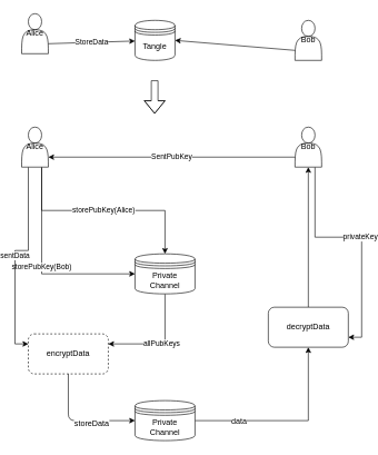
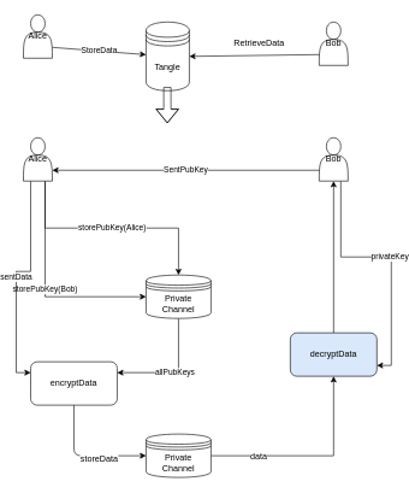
- <mxCell id="4" value="Tangle&lt;br&gt;" style="shape=datastore;whiteSpace=wrap;html=1;" parent="1" vertex="1"><mxGeometry x="190" y="30" width="60" height="60" as="geometry" /></mxCell>
+ <mxCell id="4" value="Tangle&lt;br&gt;" style="shape=datastore;whiteSpace=wrap;html=1;" parent="1" vertex="1"><mxGeometry x="190" y="30" width="60" height="95" as="geometry" /></mxCell>
+ <mxCell id="7" value="RetrieveData&lt;br&gt;" style="text;html=1;resizable=0;points=[];autosize=1;align=left;verticalAlign=top;spacingTop=-4;" parent="1" vertex="1"><mxGeometry x="310" y="50" width="90" height="20" as="geometry" /></mxCell>
- <mxCell id="25" value="decryptData" style="rounded=1;whiteSpace=wrap;html=1;" parent="1" vertex="1"><mxGeometry x="390" y="460" width="120" height="60" as="geometry" /></mxCell>
+ <mxCell id="25" value="decryptData" style="rounded=1;whiteSpace=wrap;html=1;fillColor=#dae8fc;" parent="1" vertex="1"><mxGeometry x="390" y="460" width="120" height="60" as="geometry" /></mxCell>
- <mxCell id="18" value="encryptData" style="rounded=1;whiteSpace=wrap;html=1;dashed=1;" parent="1" vertex="1"><mxGeometry x="30" y="500" width="120" height="60" as="geometry" /></mxCell>
+ <mxCell id="18" value="encryptData" style="rounded=1;whiteSpace=wrap;html=1;" parent="1" vertex="1"><mxGeometry x="30" y="500" width="120" height="60" as="geometry" /></mxCell>
